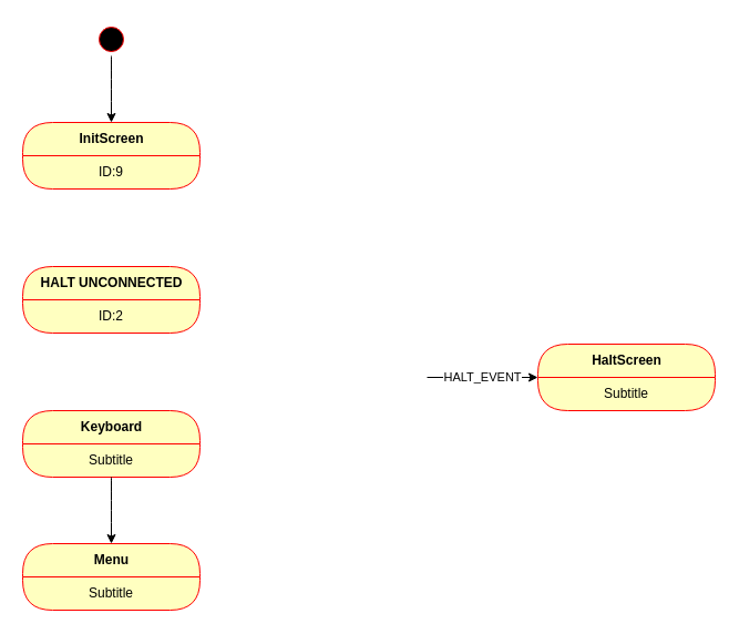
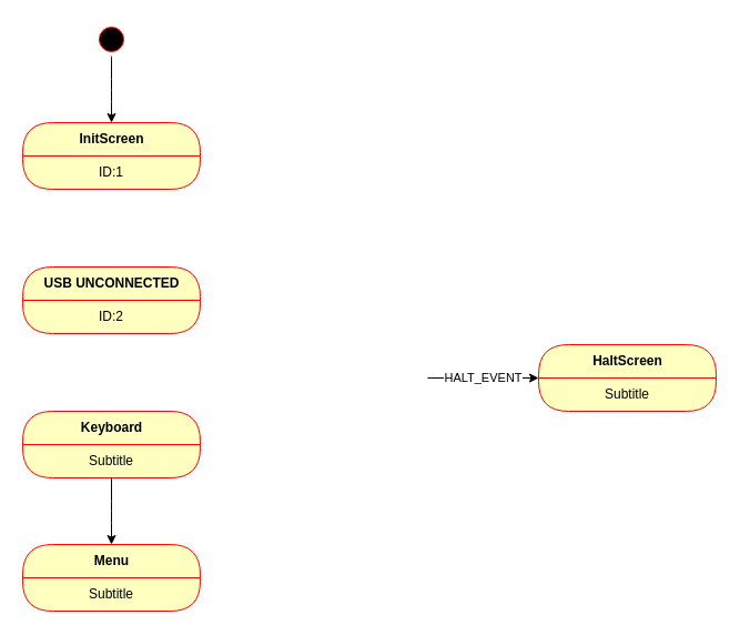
- <mxCell id="5" value="ID:9" style="text;html=1;strokeColor=none;fillColor=none;align=center;verticalAlign=middle;spacingLeft=4;spacingRight=4;whiteSpace=wrap;overflow=hidden;rotatable=0;fontColor=#000000;" parent="4" vertex="1"><mxGeometry y="30" width="160" height="30" as="geometry" /></mxCell>
+ <mxCell id="5" value="ID:1" style="text;html=1;strokeColor=none;fillColor=none;align=center;verticalAlign=middle;spacingLeft=4;spacingRight=4;whiteSpace=wrap;overflow=hidden;rotatable=0;fontColor=#000000;" parent="4" vertex="1"><mxGeometry y="30" width="160" height="30" as="geometry" /></mxCell>
- <mxCell id="6" value="HALT UNCONNECTED" style="swimlane;html=1;fontStyle=1;align=center;verticalAlign=middle;childLayout=stackLayout;horizontal=1;startSize=30;horizontalStack=0;resizeParent=0;resizeLast=1;container=0;fontColor=#000000;collapsible=0;rounded=1;arcSize=30;strokeColor=#ff0000;fillColor=#ffffc0;swimlaneFillColor=#ffffc0;dropTarget=0;" parent="1" vertex="1"><mxGeometry x="20" y="240" width="160" height="60" as="geometry" /></mxCell>
+ <mxCell id="6" value="USB UNCONNECTED" style="swimlane;html=1;fontStyle=1;align=center;verticalAlign=middle;childLayout=stackLayout;horizontal=1;startSize=30;horizontalStack=0;resizeParent=0;resizeLast=1;container=0;fontColor=#000000;collapsible=0;rounded=1;arcSize=30;strokeColor=#ff0000;fillColor=#ffffc0;swimlaneFillColor=#ffffc0;dropTarget=0;" parent="1" vertex="1"><mxGeometry x="20" y="240" width="160" height="60" as="geometry" /></mxCell>
